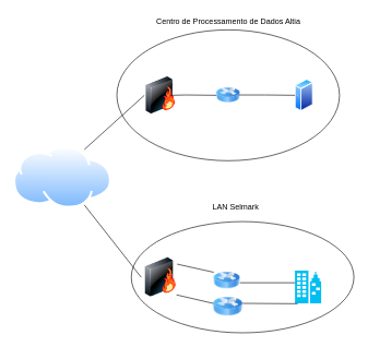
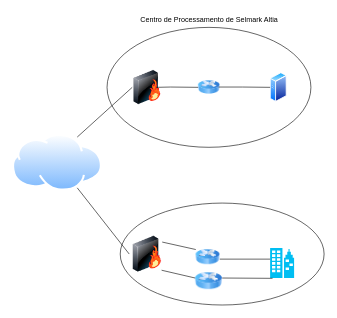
- <mxCell id="12" value="Centro de Processamento de Dados Altia&lt;div&gt;&lt;br&gt;&lt;/div&gt;" style="text;html=1;align=center;verticalAlign=middle;resizable=0;points=[];autosize=1;strokeColor=none;fillColor=none;" vertex="1" parent="1"><mxGeometry x="228" y="20" width="240" height="40" as="geometry" /></mxCell>
+ <mxCell id="12" value="Centro de Processamento de Selmark Altia&lt;div&gt;&lt;br&gt;&lt;/div&gt;" style="text;html=1;align=center;verticalAlign=middle;resizable=0;points=[];autosize=1;strokeColor=none;fillColor=none;" vertex="1" parent="1"><mxGeometry x="228" y="20" width="240" height="40" as="geometry" /></mxCell>
- <mxCell id="13" value="LAN Selmark" style="text;html=1;align=center;verticalAlign=middle;resizable=0;points=[];autosize=1;strokeColor=none;fillColor=none;" vertex="1" parent="1"><mxGeometry x="314" y="301" width="90" height="30" as="geometry" /></mxCell>
